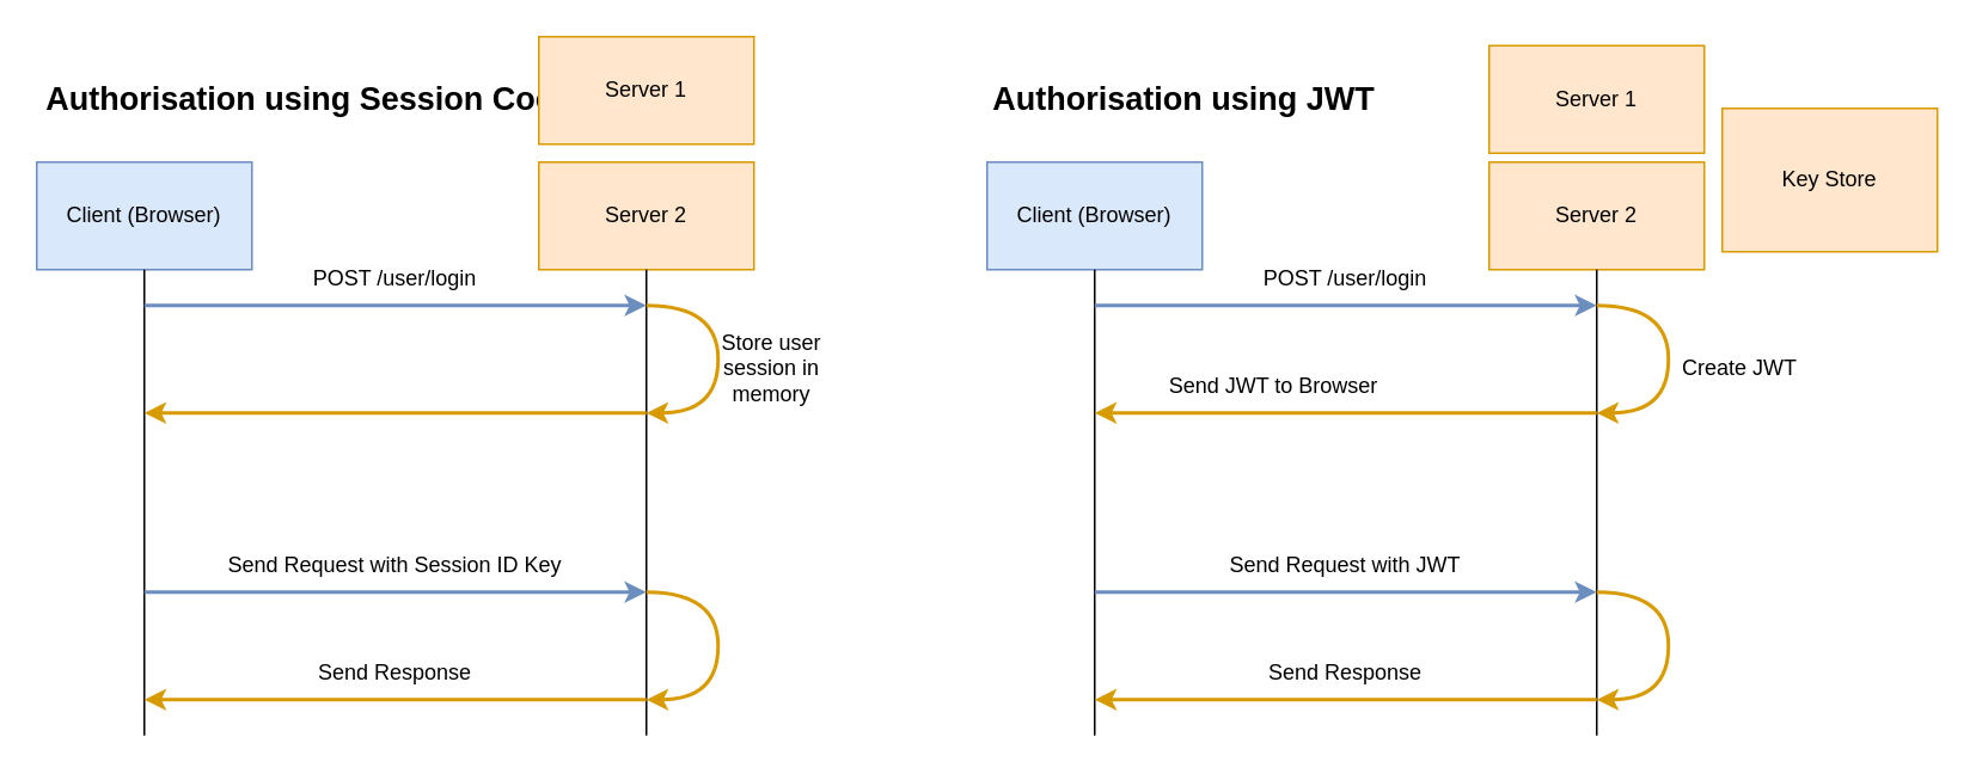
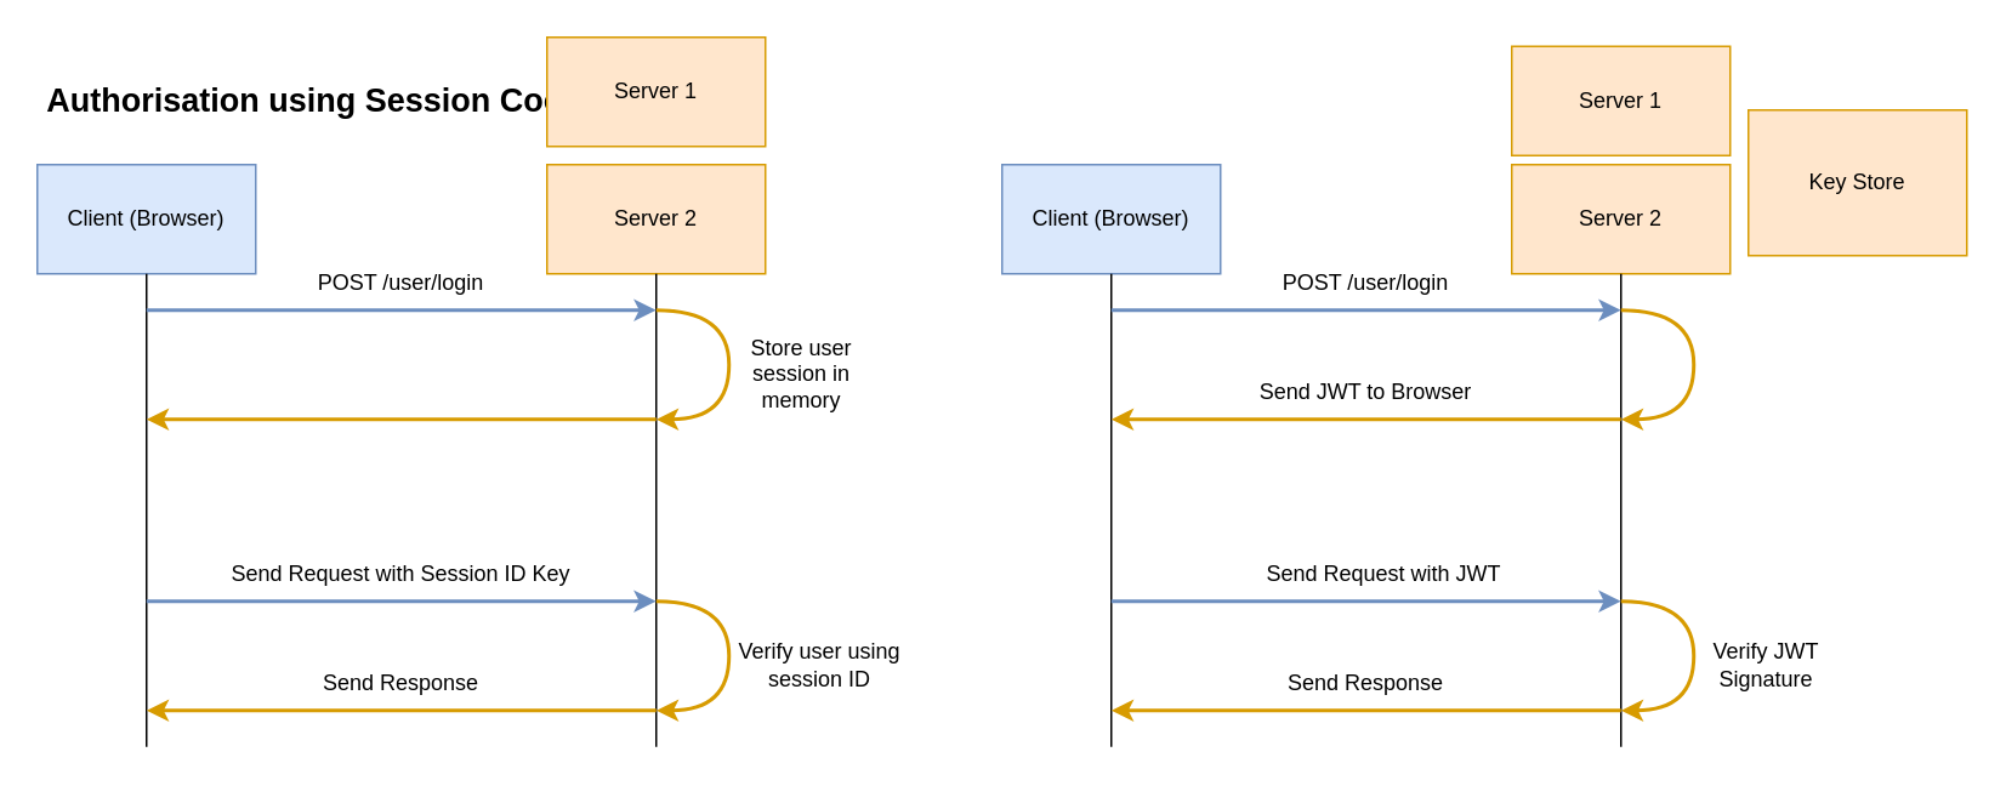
- <mxCell id="34" value="&lt;b&gt;&lt;font style=&quot;font-size: 18px&quot;&gt;Authorisation using JWT&lt;/font&gt;&lt;/b&gt;" style="text;html=1;strokeColor=none;fillColor=none;align=center;verticalAlign=middle;whiteSpace=wrap;rounded=0;" vertex="1" parent="1"><mxGeometry x="550" y="40" width="220" height="30" as="geometry" /></mxCell>
- <mxCell id="14" value="Store user session in memory" style="text;html=1;strokeColor=none;fillColor=none;align=center;verticalAlign=middle;whiteSpace=wrap;rounded=0;" parent="1" vertex="1"><mxGeometry x="380" y="180" width="100" height="50" as="geometry" /></mxCell>
+ <mxCell id="14" value="Store user session in memory" style="text;html=1;strokeColor=none;fillColor=none;align=center;verticalAlign=middle;whiteSpace=wrap;rounded=0;" parent="1" vertex="1"><mxGeometry x="390" y="180" width="100" height="50" as="geometry" /></mxCell>
- <mxCell id="30" value="Create JWT" style="text;html=1;strokeColor=none;fillColor=none;align=center;verticalAlign=middle;whiteSpace=wrap;rounded=0;" vertex="1" parent="1"><mxGeometry x="920" y="180" width="100" height="50" as="geometry" /></mxCell>
- <mxCell id="25" value="Send JWT to Browser" style="text;html=1;strokeColor=none;fillColor=none;align=center;verticalAlign=middle;whiteSpace=wrap;rounded=0;" vertex="1" parent="1"><mxGeometry x="635" y="200" width="150" height="30" as="geometry" /></mxCell>
+ <mxCell id="25" value="Send JWT to Browser" style="text;html=1;strokeColor=none;fillColor=none;align=center;verticalAlign=middle;whiteSpace=wrap;rounded=0;" vertex="1" parent="1"><mxGeometry x="675" y="200" width="150" height="30" as="geometry" /></mxCell>
- <mxCell id="27" value="Send Request with JWT" style="text;html=1;strokeColor=none;fillColor=none;align=center;verticalAlign=middle;whiteSpace=wrap;rounded=0;" vertex="1" parent="1"><mxGeometry x="645" y="300" width="210" height="30" as="geometry" /></mxCell>
+ <mxCell id="27" value="Send Request with JWT" style="text;html=1;strokeColor=none;fillColor=none;align=center;verticalAlign=middle;whiteSpace=wrap;rounded=0;" vertex="1" parent="1"><mxGeometry x="655" y="300" width="210" height="30" as="geometry" /></mxCell>
+ <mxCell id="15" value="Verify user using session ID" style="text;html=1;strokeColor=none;fillColor=none;align=center;verticalAlign=middle;whiteSpace=wrap;rounded=0;" parent="1" vertex="1"><mxGeometry x="400" y="340" width="100" height="50" as="geometry" /></mxCell>
+ <mxCell id="31" value="Verify JWT Signature" style="text;html=1;strokeColor=none;fillColor=none;align=center;verticalAlign=middle;whiteSpace=wrap;rounded=0;" vertex="1" parent="1"><mxGeometry x="920" y="340" width="100" height="50" as="geometry" /></mxCell>
